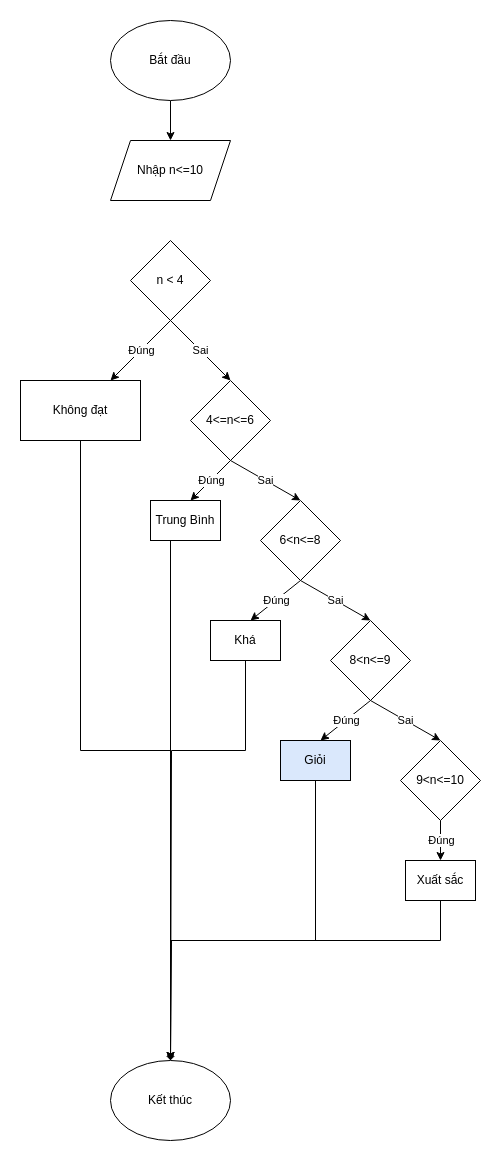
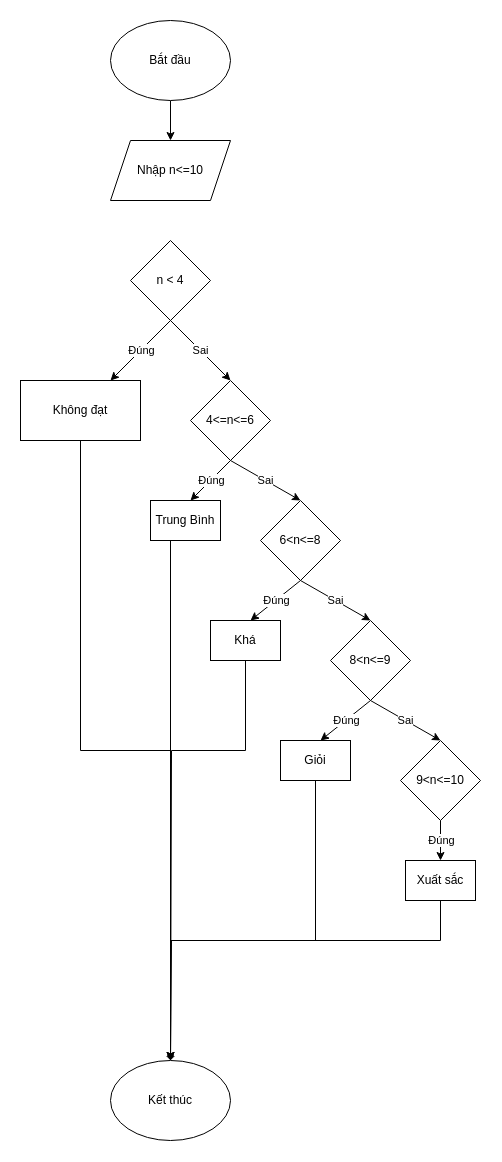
- <mxCell id="25" value="Giỏi" style="rounded=0;whiteSpace=wrap;html=1;fillColor=#dae8fc;" vertex="1" parent="1"><mxGeometry x="280" y="740" width="70" height="40" as="geometry" /></mxCell>
+ <mxCell id="25" value="Giỏi" style="rounded=0;whiteSpace=wrap;html=1;" vertex="1" parent="1"><mxGeometry x="280" y="740" width="70" height="40" as="geometry" /></mxCell>
